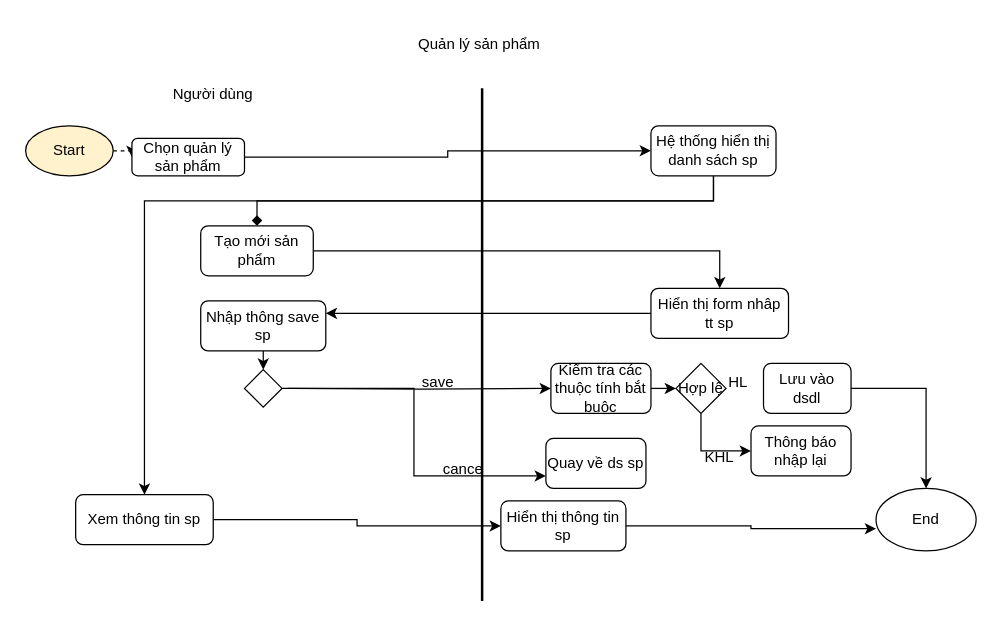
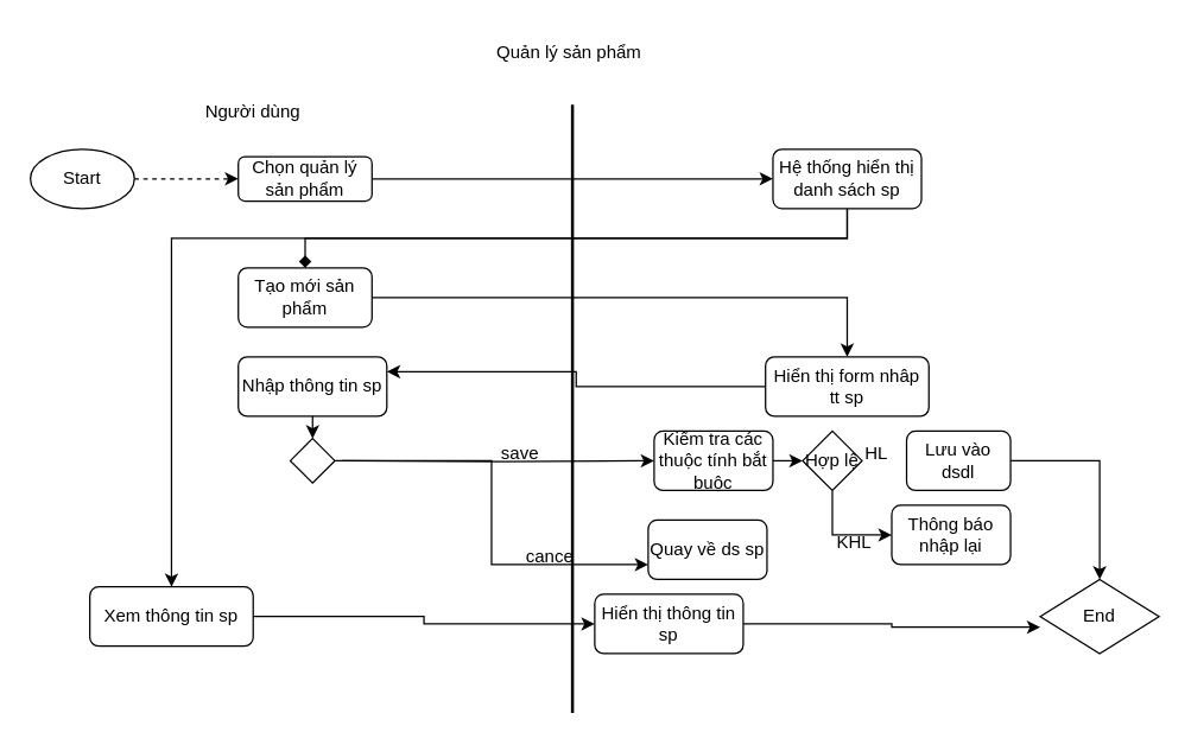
- <mxCell id="5" value="Start" style="ellipse;whiteSpace=wrap;html=1;fillColor=#fff2cc;" vertex="1" parent="1"><mxGeometry x="20" y="100" width="70" height="40" as="geometry" /></mxCell>
+ <mxCell id="5" value="Start" style="ellipse;whiteSpace=wrap;html=1;" vertex="1" parent="1"><mxGeometry x="20" y="100" width="70" height="40" as="geometry" /></mxCell>
- <mxCell id="7" value="Chọn quản lý sản phẩm" style="rounded=1;whiteSpace=wrap;html=1;" vertex="1" parent="1"><mxGeometry x="105" y="110" width="90" height="30" as="geometry" /></mxCell>
+ <mxCell id="7" value="Chọn quản lý sản phẩm" style="rounded=1;whiteSpace=wrap;html=1;" vertex="1" parent="1"><mxGeometry x="160" y="105" width="90" height="30" as="geometry" /></mxCell>
- <mxCell id="19" value="Hiển thị form nhâp tt sp" style="rounded=1;whiteSpace=wrap;html=1;" vertex="1" parent="1"><mxGeometry x="520" y="230" width="110" height="40" as="geometry" /></mxCell>
+ <mxCell id="19" value="Hiển thị form nhâp tt sp" style="rounded=1;whiteSpace=wrap;html=1;" vertex="1" parent="1"><mxGeometry x="515" y="240" width="110" height="40" as="geometry" /></mxCell>
- <mxCell id="15" value="Nhập thông save sp" style="rounded=1;whiteSpace=wrap;html=1;" vertex="1" parent="1"><mxGeometry x="160" y="240" width="100" height="40" as="geometry" /></mxCell>
+ <mxCell id="15" value="Nhập thông tin sp" style="rounded=1;whiteSpace=wrap;html=1;" vertex="1" parent="1"><mxGeometry x="160" y="240" width="100" height="40" as="geometry" /></mxCell>
- <mxCell id="28" value="End" style="ellipse;whiteSpace=wrap;html=1;" vertex="1" parent="1"><mxGeometry x="700" y="390" width="80" height="50" as="geometry" /></mxCell>
+ <mxCell id="28" value="End" style="rhombus;whiteSpace=wrap;html=1;" vertex="1" parent="1"><mxGeometry x="700" y="390" width="80" height="50" as="geometry" /></mxCell>
